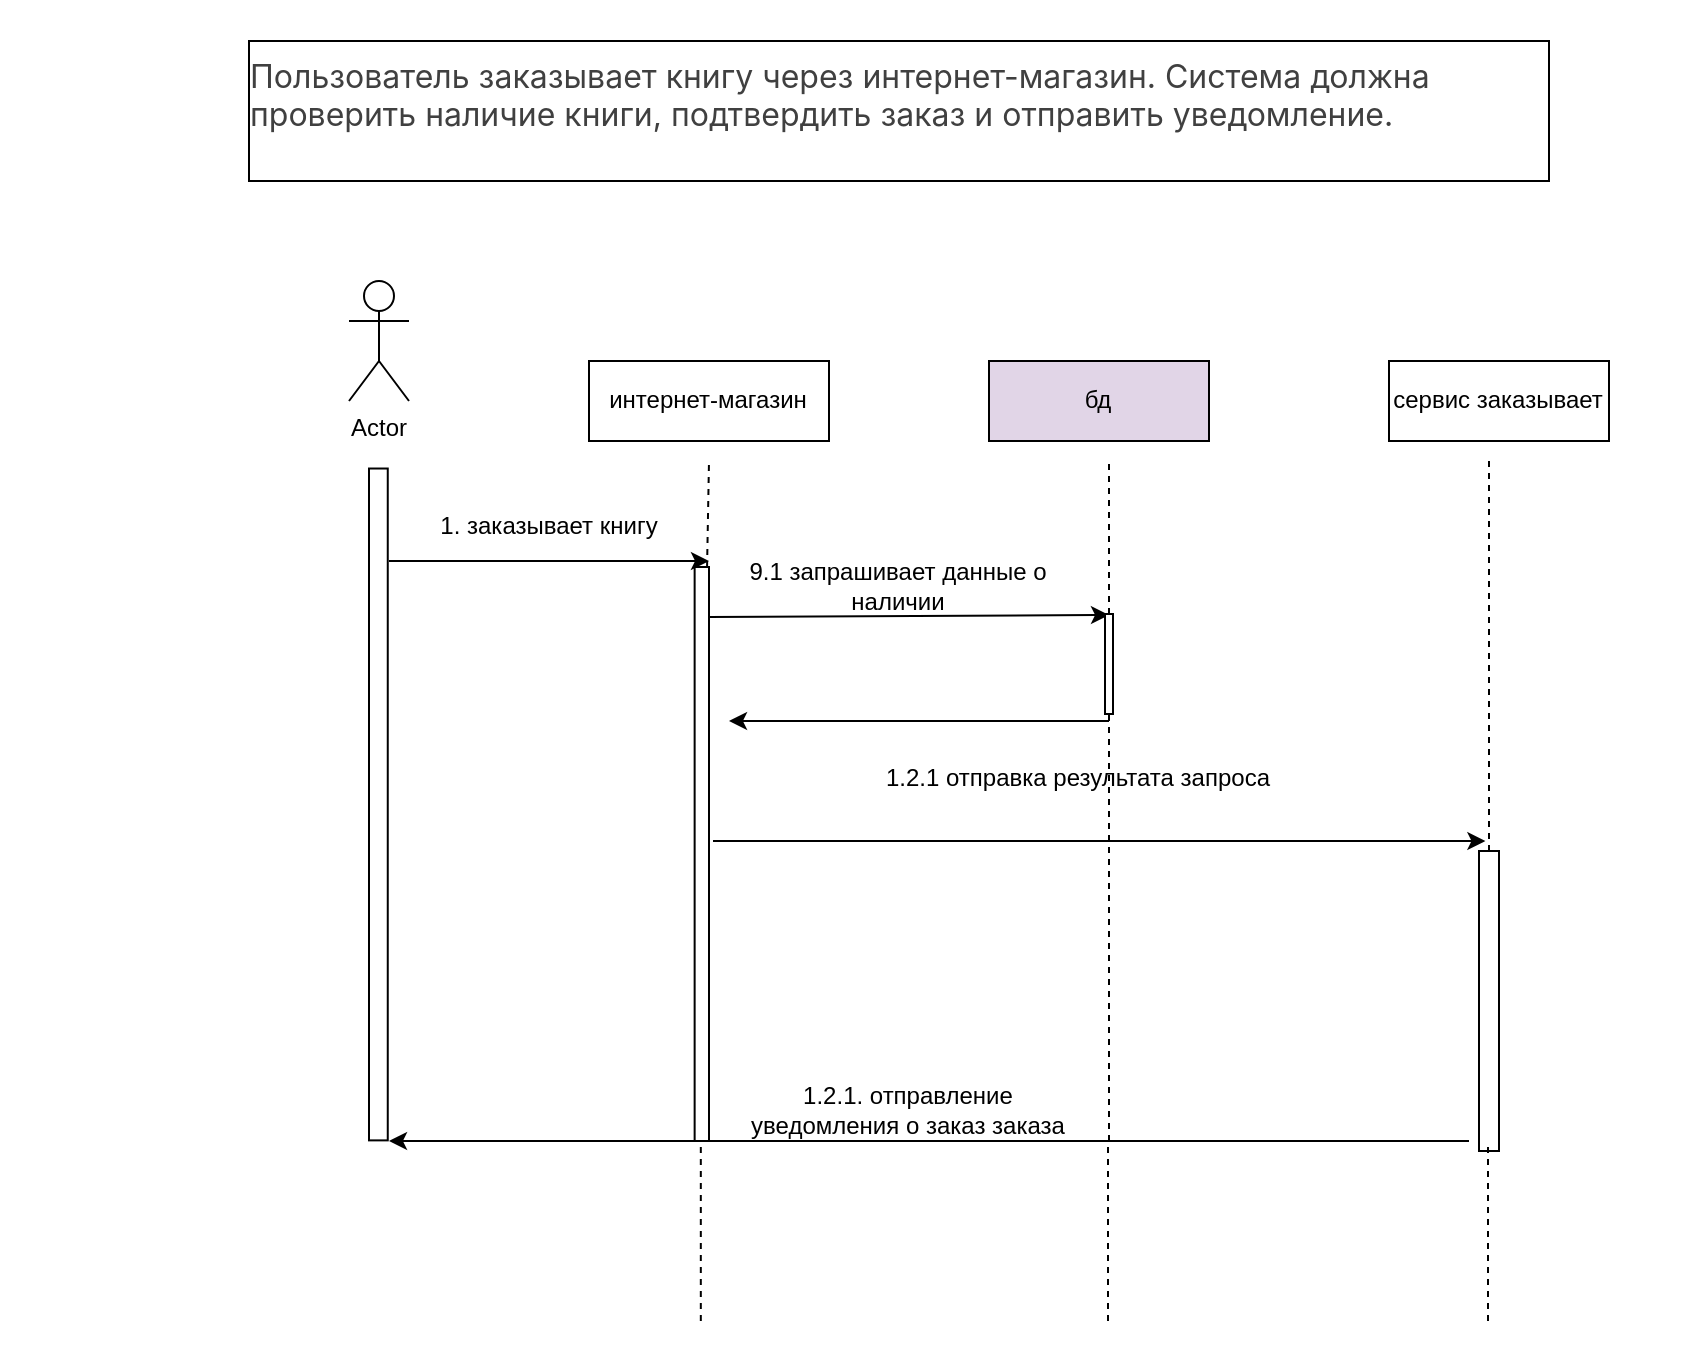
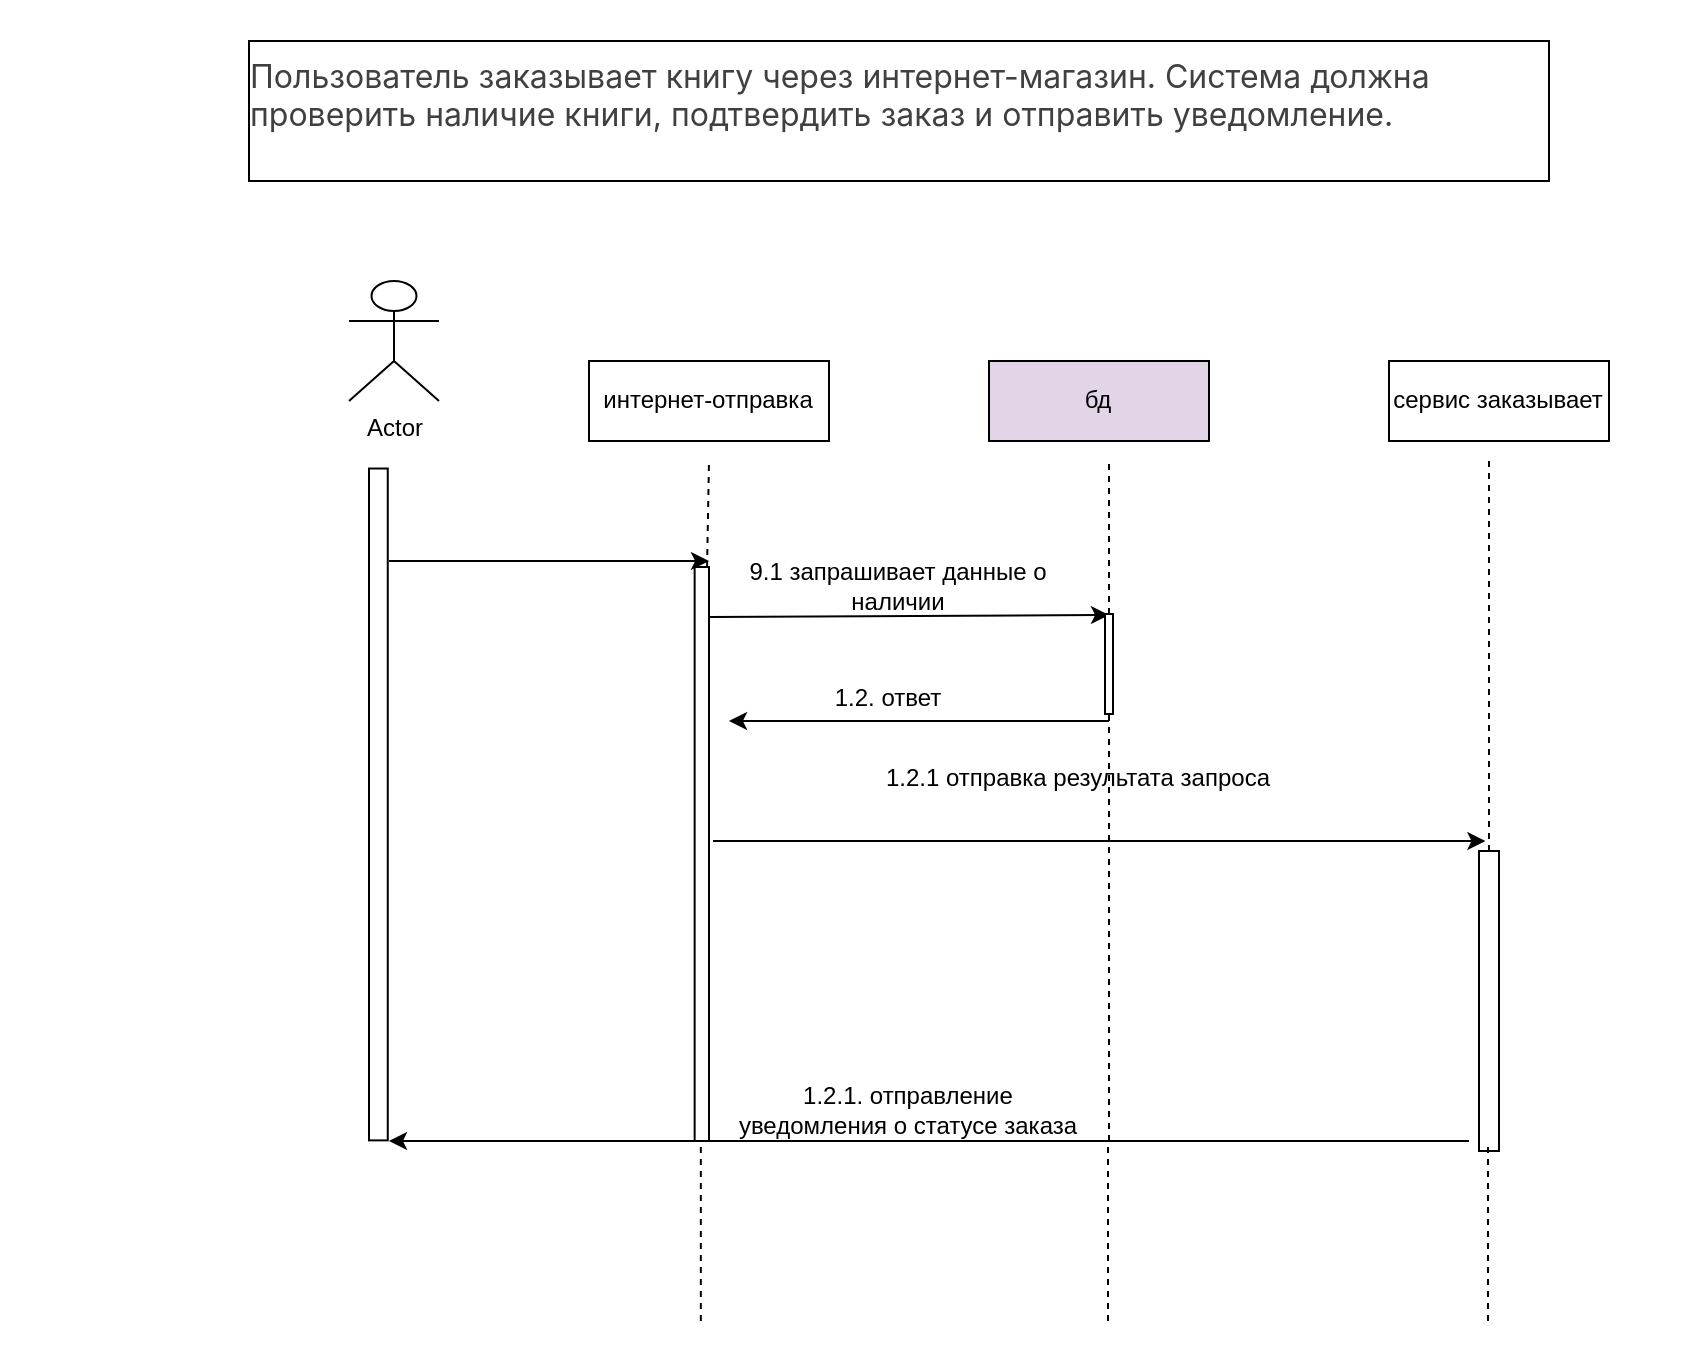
- <mxCell id="3" value="Actor" style="shape=umlActor;verticalLabelPosition=bottom;verticalAlign=top;html=1;outlineConnect=0;" vertex="1" parent="1"><mxGeometry x="174" y="140" width="30" height="60" as="geometry" /></mxCell>
+ <mxCell id="3" value="Actor" style="shape=umlActor;verticalLabelPosition=bottom;verticalAlign=top;html=1;outlineConnect=0;" vertex="1" parent="1"><mxGeometry x="174" y="140" width="45" height="60" as="geometry" /></mxCell>
- <mxCell id="4" value="интернет-магазин" style="rounded=0;whiteSpace=wrap;html=1;" vertex="1" parent="1"><mxGeometry x="294" y="180" width="120" height="40" as="geometry" /></mxCell>
+ <mxCell id="4" value="интернет-отправка" style="rounded=0;whiteSpace=wrap;html=1;" vertex="1" parent="1"><mxGeometry x="294" y="180" width="120" height="40" as="geometry" /></mxCell>
- <mxCell id="11" value="1. заказывает&amp;nbsp;книгу" style="text;html=1;align=center;verticalAlign=middle;resizable=0;points=[];autosize=1;strokeColor=none;fillColor=none;" vertex="1" parent="1"><mxGeometry x="209" y="248" width="130" height="30" as="geometry" /></mxCell>
+ <mxCell id="21" value="1.2. ответ" style="text;html=1;align=center;verticalAlign=middle;whiteSpace=wrap;rounded=0;" vertex="1" parent="1"><mxGeometry x="414" y="333.5" width="60" height="30" as="geometry" /></mxCell>
- <mxCell id="27" value="1.2.1. отправление уведомления о заказ заказа" style="text;html=1;align=center;verticalAlign=middle;whiteSpace=wrap;rounded=0;" vertex="1" parent="1"><mxGeometry x="364" y="540" width="180" height="30" as="geometry" /></mxCell>
+ <mxCell id="27" value="1.2.1. отправление уведомления о статусе заказа" style="text;html=1;align=center;verticalAlign=middle;whiteSpace=wrap;rounded=0;" vertex="1" parent="1"><mxGeometry x="364" y="540" width="180" height="30" as="geometry" /></mxCell>
